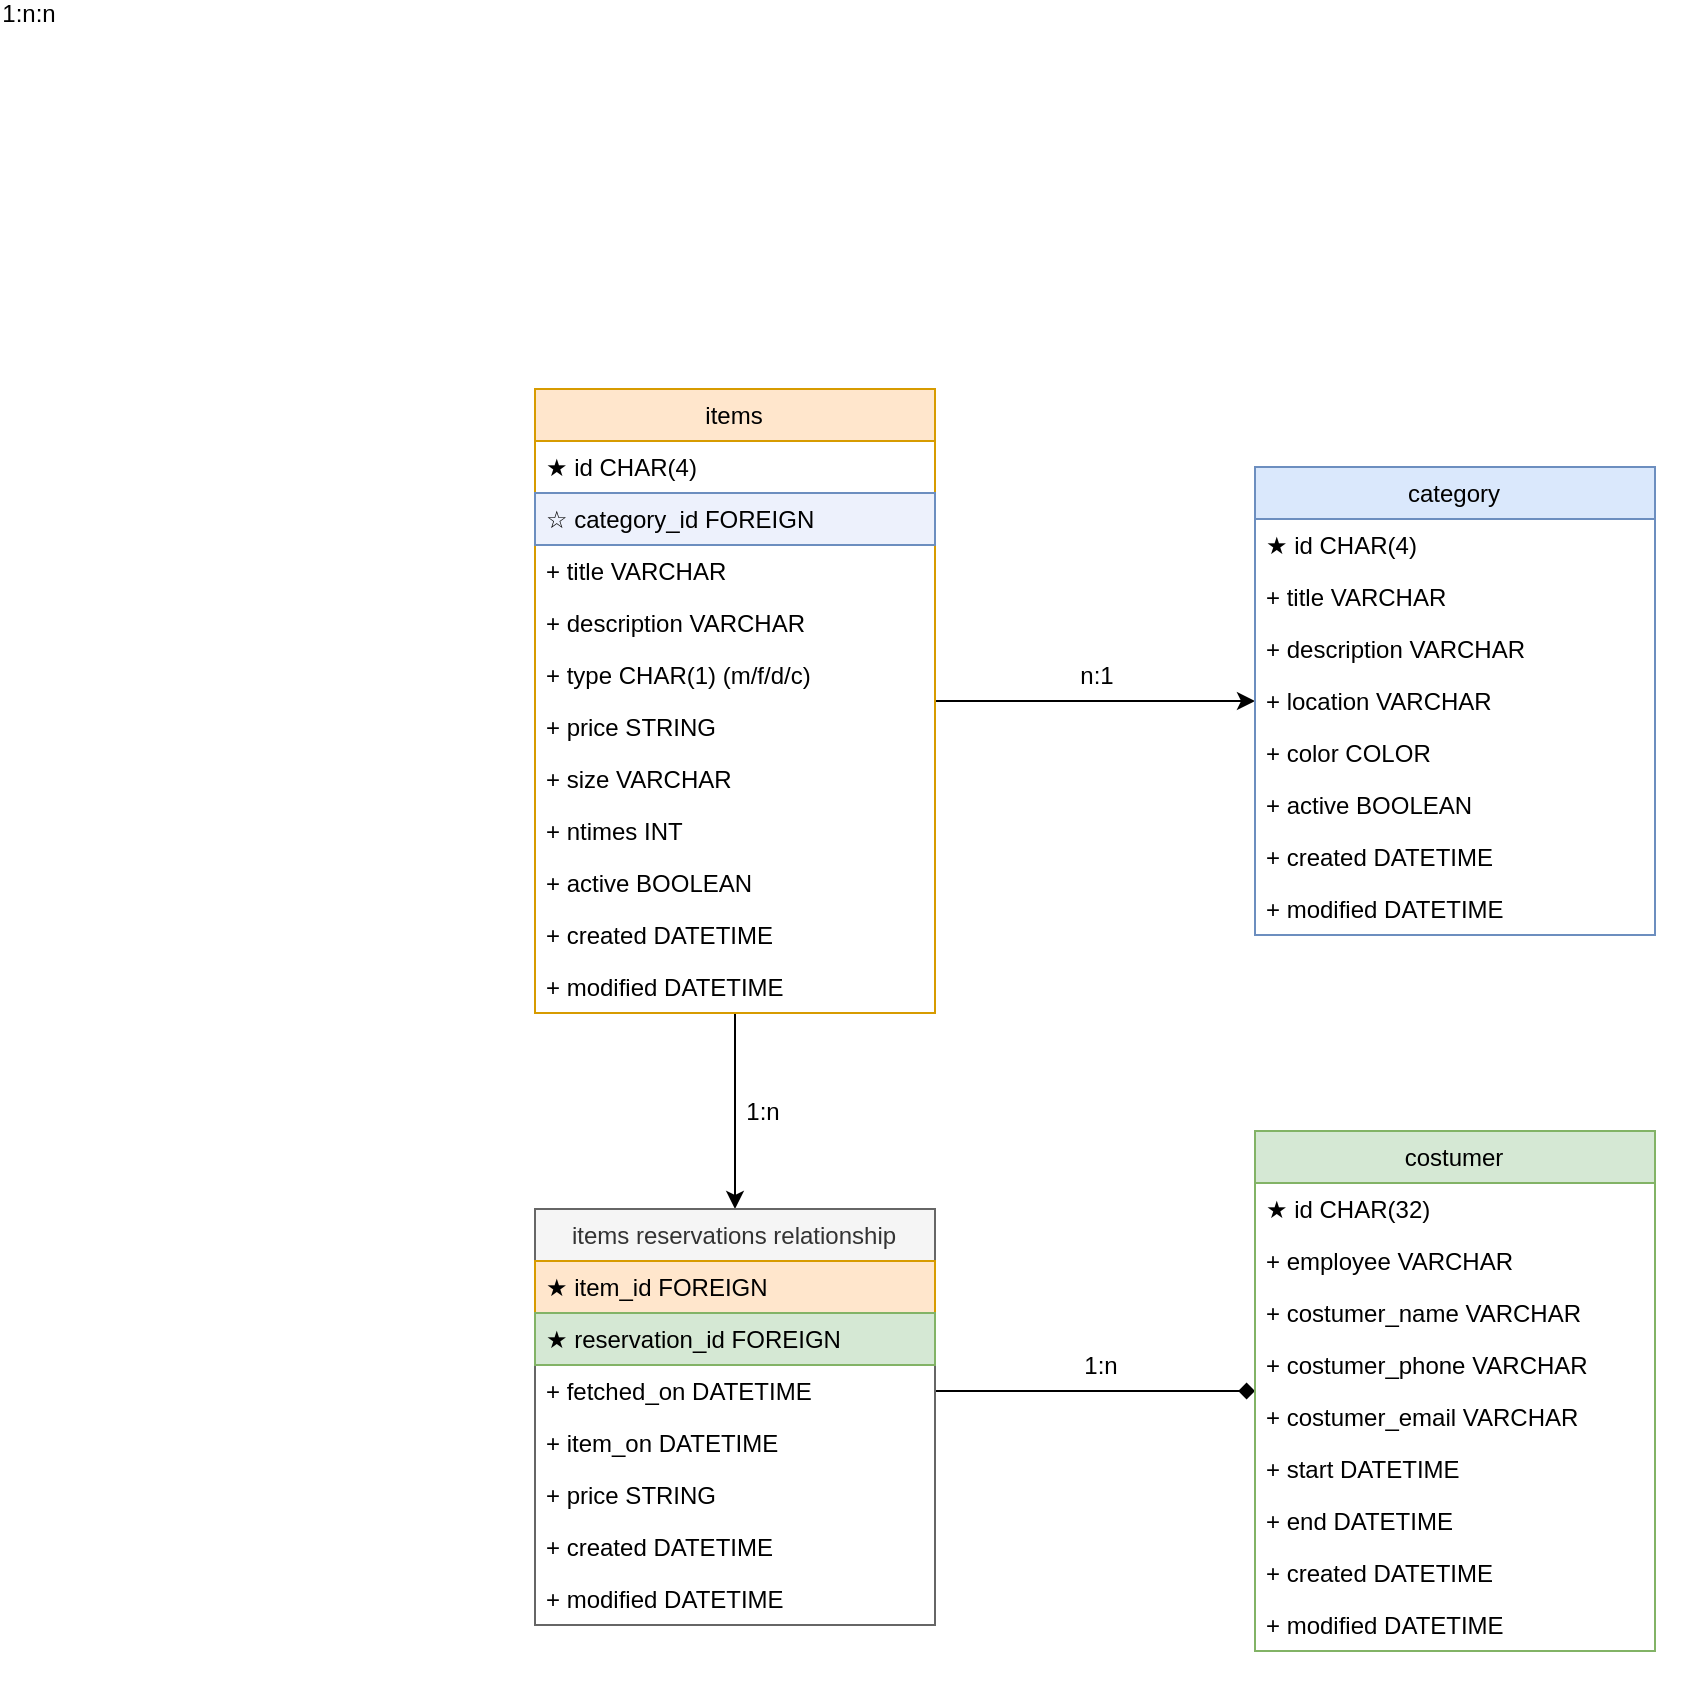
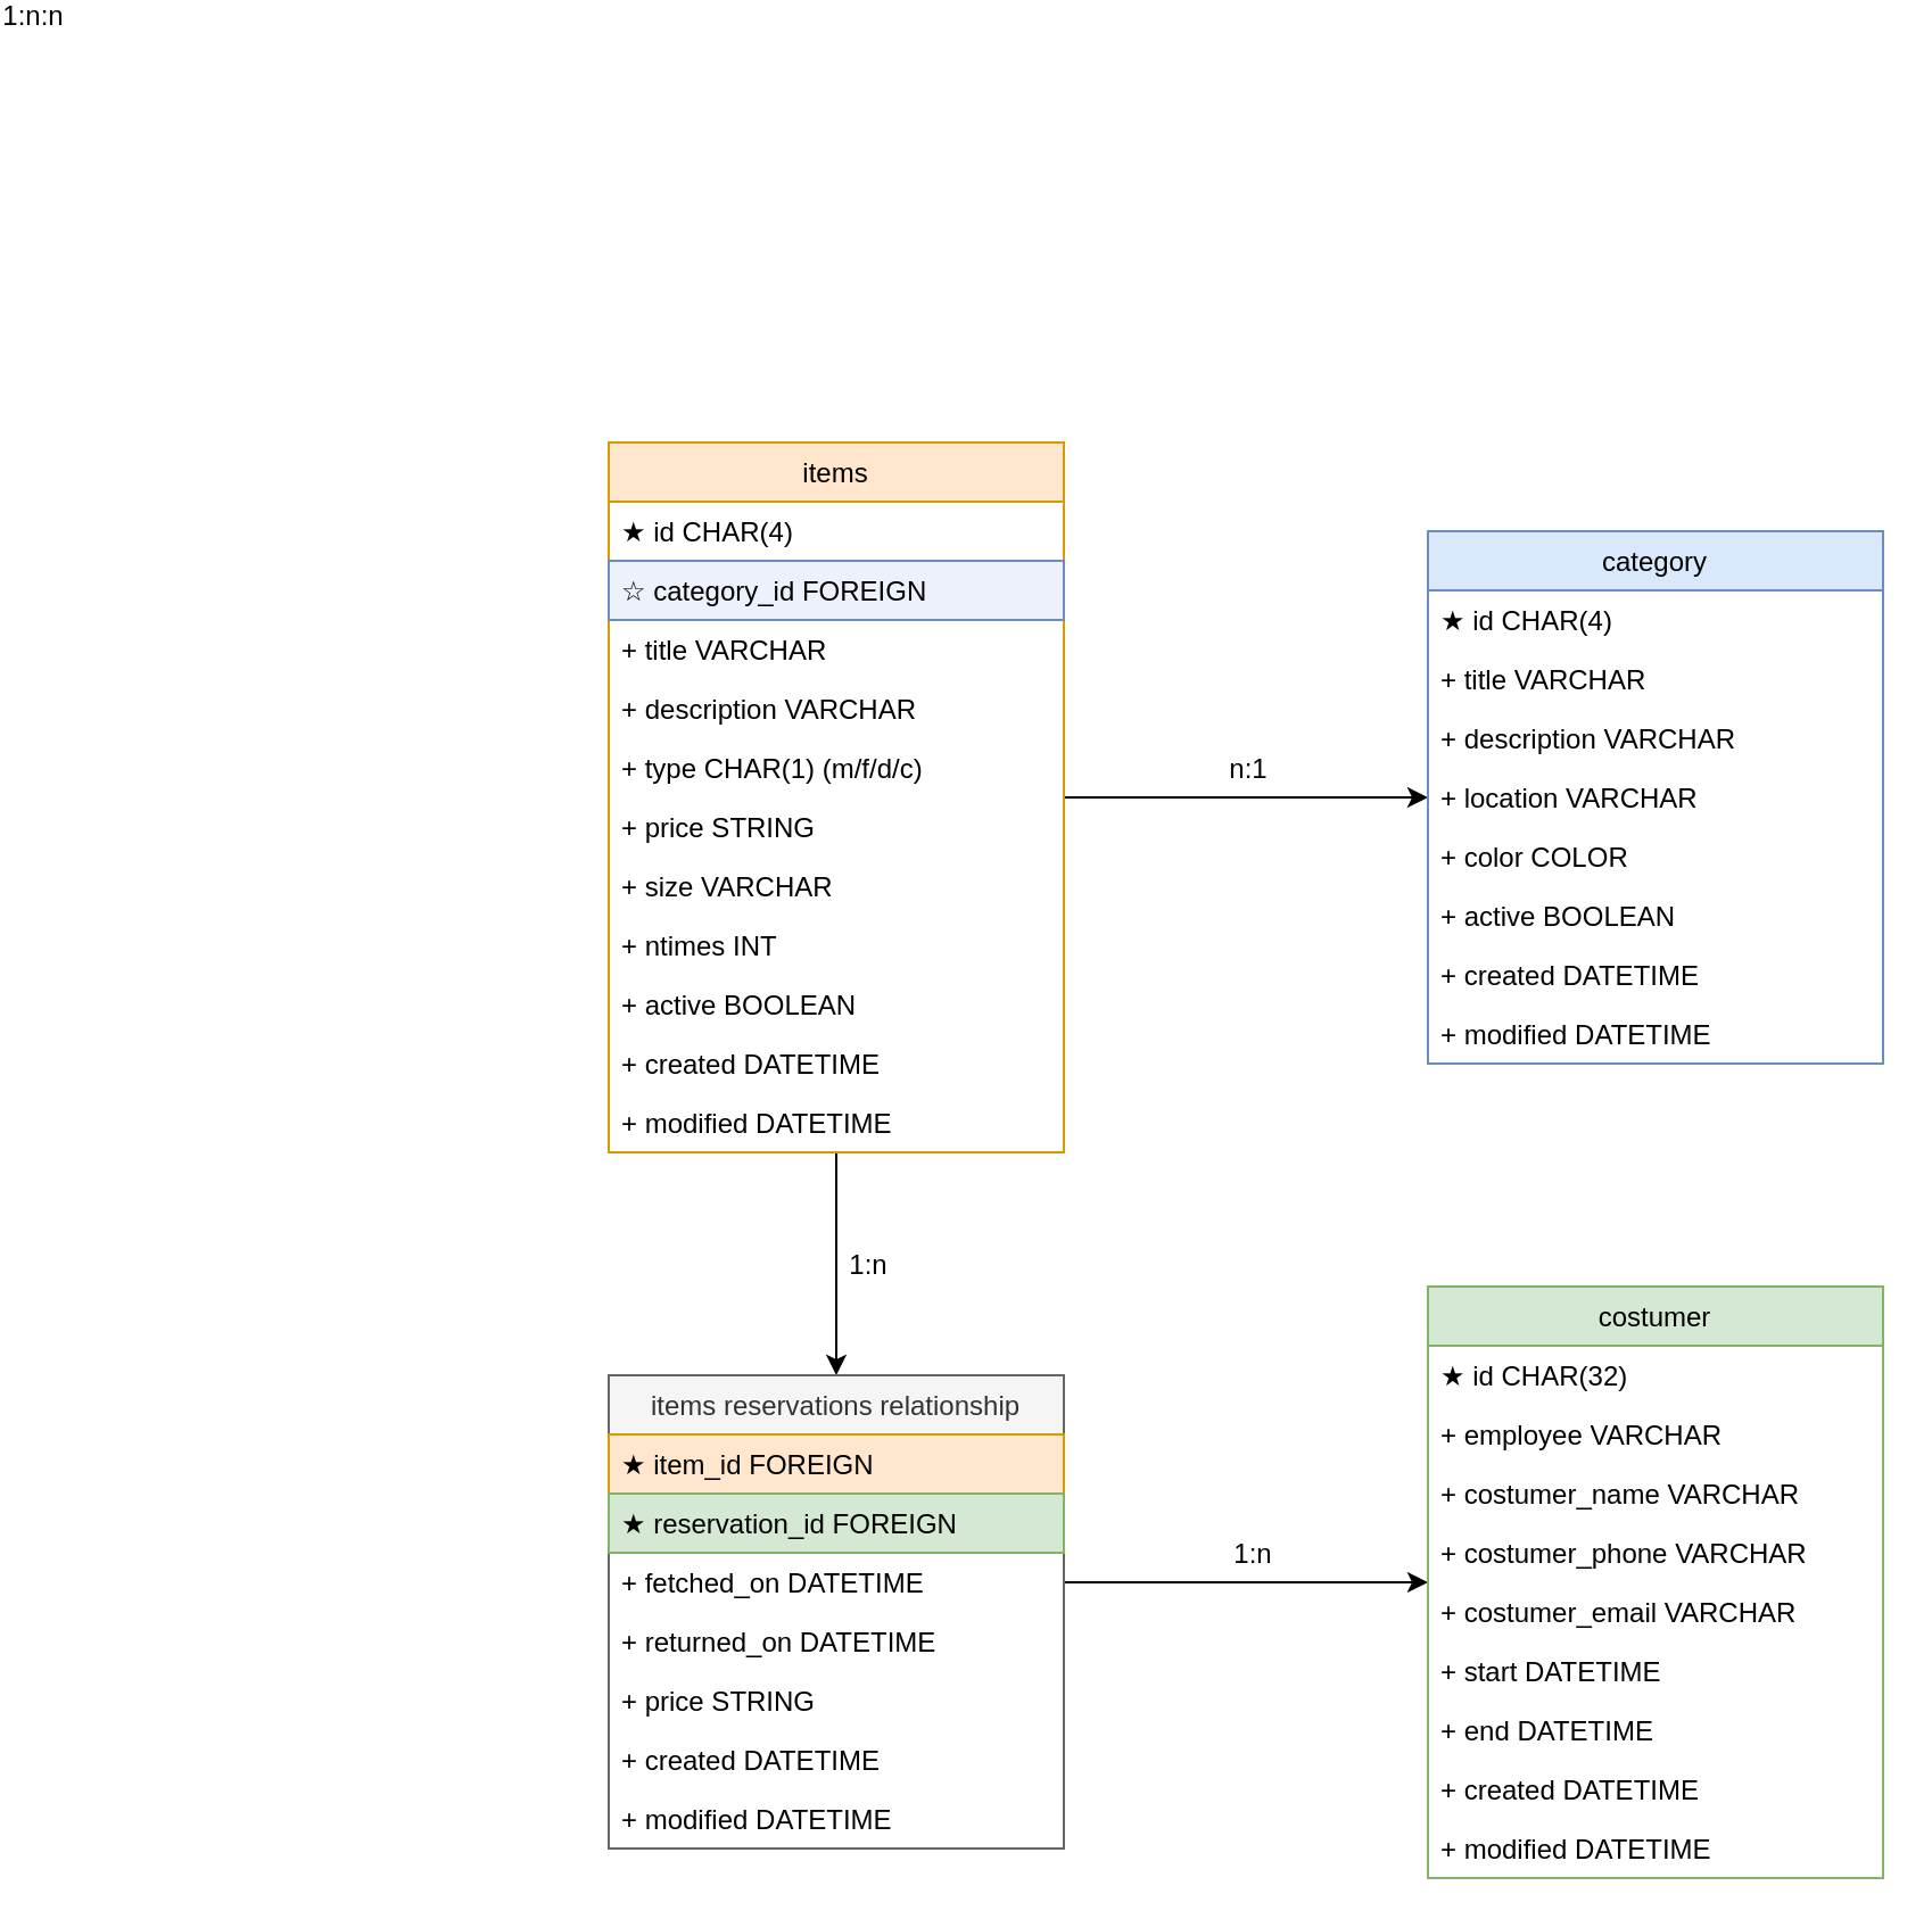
- <mxCell id="4" value="" style="edgeStyle=orthogonalEdgeStyle;rounded=0;orthogonalLoop=1;jettySize=auto;html=1;exitX=1;exitY=0.5;exitDx=0;exitDy=0;endArrow=diamond;" parent="1" source="22" target="27" edge="1"><mxGeometry relative="1" as="geometry"><mxPoint x="90" y="330" as="sourcePoint" /></mxGeometry></mxCell>
+ <mxCell id="4" value="" style="edgeStyle=orthogonalEdgeStyle;rounded=0;orthogonalLoop=1;jettySize=auto;html=1;exitX=1;exitY=0.5;exitDx=0;exitDy=0;" parent="1" source="22" target="27" edge="1"><mxGeometry relative="1" as="geometry"><mxPoint x="90" y="330" as="sourcePoint" /></mxGeometry></mxCell>
- <mxCell id="23" value="+ item_on DATETIME" style="text;strokeColor=none;fillColor=none;align=left;verticalAlign=top;spacingLeft=4;spacingRight=4;overflow=hidden;rotatable=0;points=[[0,0.5],[1,0.5]];portConstraint=eastwest;" parent="19" vertex="1"><mxGeometry y="104" width="200" height="26" as="geometry" /></mxCell>
+ <mxCell id="23" value="+ returned_on DATETIME" style="text;strokeColor=none;fillColor=none;align=left;verticalAlign=top;spacingLeft=4;spacingRight=4;overflow=hidden;rotatable=0;points=[[0,0.5],[1,0.5]];portConstraint=eastwest;" parent="19" vertex="1"><mxGeometry y="104" width="200" height="26" as="geometry" /></mxCell>
